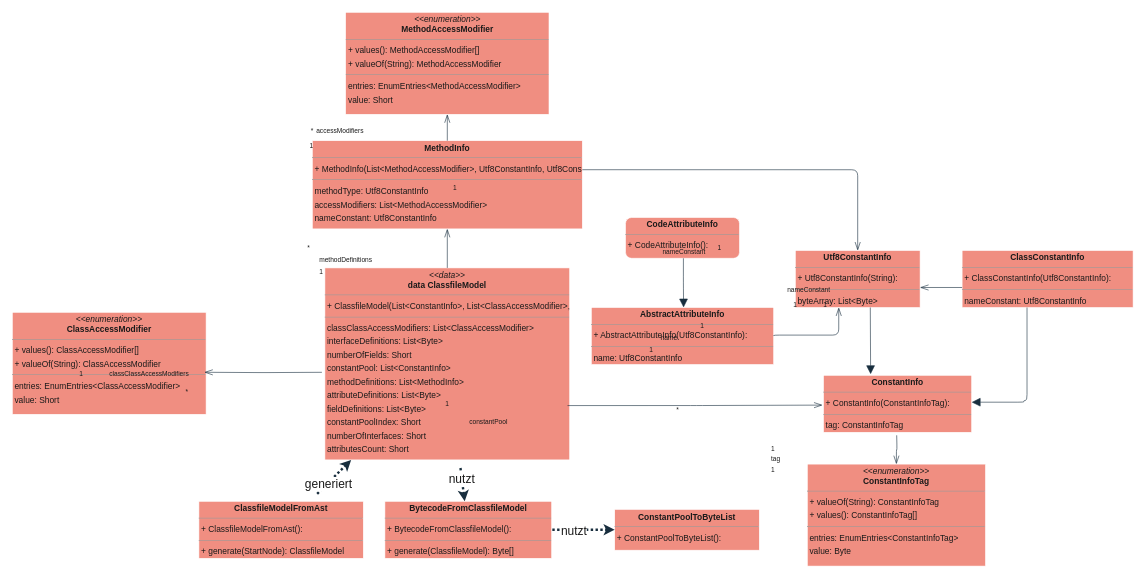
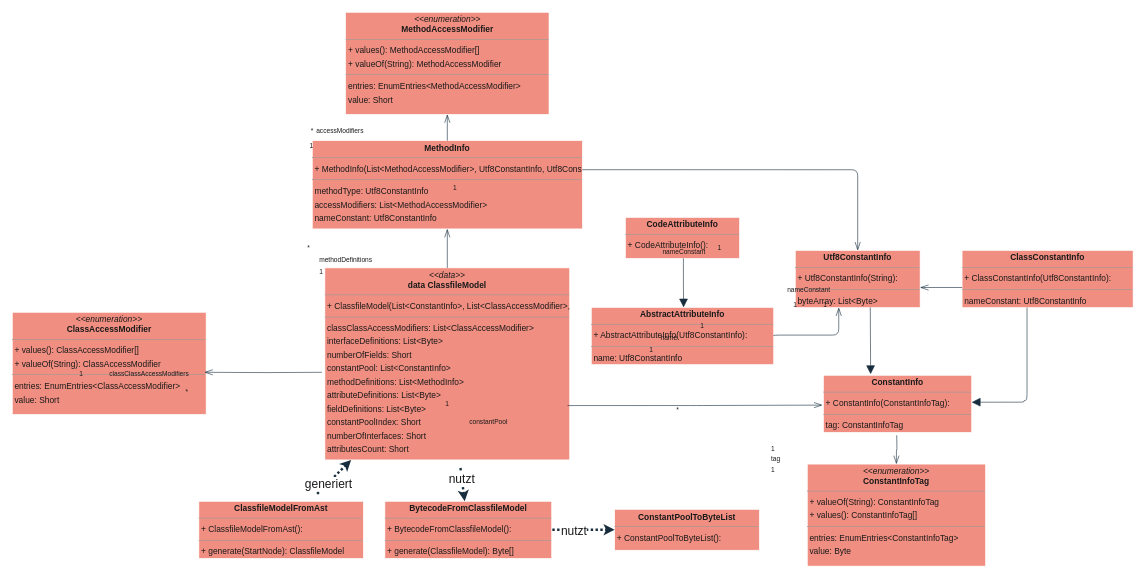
- <mxCell id="7" value="&lt;p style=&quot;margin:0px;margin-top:4px;text-align:center;&quot;&gt;&lt;b&gt;CodeAttributeInfo&lt;/b&gt;&lt;/p&gt;&lt;hr size=&quot;1&quot;/&gt;&lt;p style=&quot;margin:0 0 0 4px;line-height:1.6;&quot;&gt;+ CodeAttributeInfo(): &lt;/p&gt;" style="verticalAlign=top;align=left;overflow=fill;fontSize=14;fontFamily=Helvetica;html=1;shadow=0;comic=0;labelBackgroundColor=none;strokeWidth=1;fillColor=#F08E81;strokeColor=#FFFFFF;fontColor=#1A1A1A;rounded=1;" parent="1" vertex="1"><mxGeometry x="1042" y="362" width="190" height="68" as="geometry" /></mxCell>
+ <mxCell id="7" value="&lt;p style=&quot;margin:0px;margin-top:4px;text-align:center;&quot;&gt;&lt;b&gt;CodeAttributeInfo&lt;/b&gt;&lt;/p&gt;&lt;hr size=&quot;1&quot;/&gt;&lt;p style=&quot;margin:0 0 0 4px;line-height:1.6;&quot;&gt;+ CodeAttributeInfo(): &lt;/p&gt;" style="verticalAlign=top;align=left;overflow=fill;fontSize=14;fontFamily=Helvetica;html=1;rounded=0;shadow=0;comic=0;labelBackgroundColor=none;strokeWidth=1;fillColor=#F08E81;strokeColor=#FFFFFF;fontColor=#1A1A1A;" parent="1" vertex="1"><mxGeometry x="1042" y="362" width="190" height="68" as="geometry" /></mxCell>
